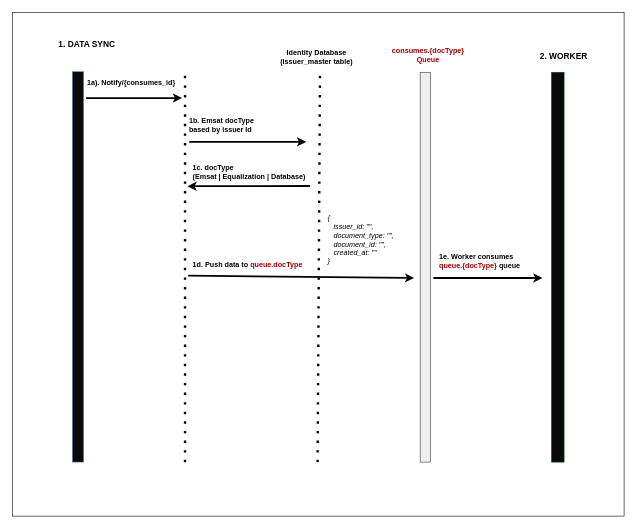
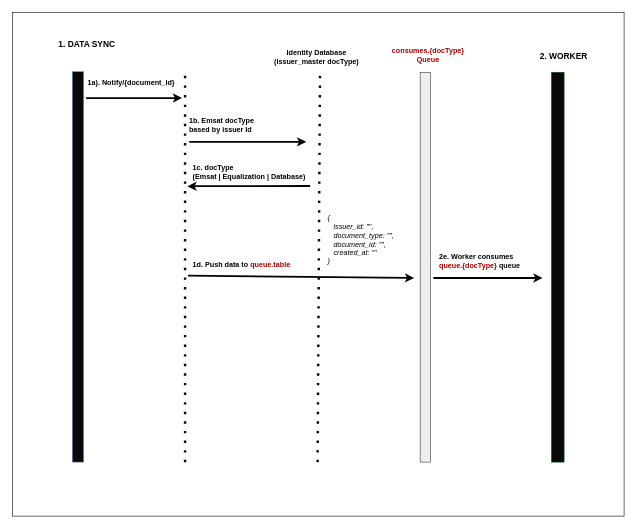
- <mxCell id="17" value="&lt;b&gt;Identity Database&lt;br&gt;(issuer_master table)&lt;br&gt;&lt;/b&gt;" style="text;html=1;align=center;verticalAlign=middle;resizable=0;points=[];autosize=1;strokeColor=none;fillColor=none;" vertex="1" parent="1"><mxGeometry x="457" y="74" width="140" height="40" as="geometry" /></mxCell>
+ <mxCell id="17" value="&lt;b&gt;Identity Database&lt;br&gt;(issuer_master docType)&lt;br&gt;&lt;/b&gt;" style="text;html=1;align=center;verticalAlign=middle;resizable=0;points=[];autosize=1;strokeColor=none;fillColor=none;" vertex="1" parent="1"><mxGeometry x="457" y="74" width="140" height="40" as="geometry" /></mxCell>
- <mxCell id="7" value="1a). Notify/{consumes_id}" style="text;html=1;align=center;verticalAlign=middle;resizable=0;points=[];autosize=1;strokeColor=none;fillColor=none;fontStyle=1;strokeWidth=3;" vertex="1" parent="1"><mxGeometry x="133" y="123" width="170" height="30" as="geometry" /></mxCell>
+ <mxCell id="7" value="1a). Notify/{document_id}" style="text;html=1;align=center;verticalAlign=middle;resizable=0;points=[];autosize=1;strokeColor=none;fillColor=none;fontStyle=1;strokeWidth=3;" vertex="1" parent="1"><mxGeometry x="133" y="123" width="170" height="30" as="geometry" /></mxCell>
- <mxCell id="22" value="1e. Worker consumes&amp;nbsp;&lt;br&gt;&lt;font color=&quot;#990000&quot;&gt;queue.{docType}&amp;nbsp;&lt;/font&gt;&lt;font color=&quot;#09090a&quot;&gt;queue&lt;/font&gt;" style="text;html=1;align=left;verticalAlign=middle;resizable=0;points=[];autosize=1;strokeColor=none;fillColor=none;fontStyle=1" vertex="1" parent="1"><mxGeometry x="730" y="415" width="160" height="40" as="geometry" /></mxCell>
+ <mxCell id="22" value="2e. Worker consumes&amp;nbsp;&lt;br&gt;&lt;font color=&quot;#990000&quot;&gt;queue.{docType}&amp;nbsp;&lt;/font&gt;&lt;font color=&quot;#09090a&quot;&gt;queue&lt;/font&gt;" style="text;html=1;align=left;verticalAlign=middle;resizable=0;points=[];autosize=1;strokeColor=none;fillColor=none;fontStyle=1" vertex="1" parent="1"><mxGeometry x="730" y="415" width="160" height="40" as="geometry" /></mxCell>
- <mxCell id="16" value="1d. Push data to &lt;font color=&quot;#990000&quot;&gt;queue.docType&lt;/font&gt;" style="text;html=1;align=left;verticalAlign=middle;resizable=0;points=[];autosize=1;strokeColor=none;fillColor=none;fontStyle=1" vertex="1" parent="1"><mxGeometry x="319" y="426" width="210" height="30" as="geometry" /></mxCell>
+ <mxCell id="16" value="1d. Push data to &lt;font color=&quot;#990000&quot;&gt;queue.table&lt;/font&gt;" style="text;html=1;align=left;verticalAlign=middle;resizable=0;points=[];autosize=1;strokeColor=none;fillColor=none;fontStyle=1" vertex="1" parent="1"><mxGeometry x="319" y="426" width="210" height="30" as="geometry" /></mxCell>
